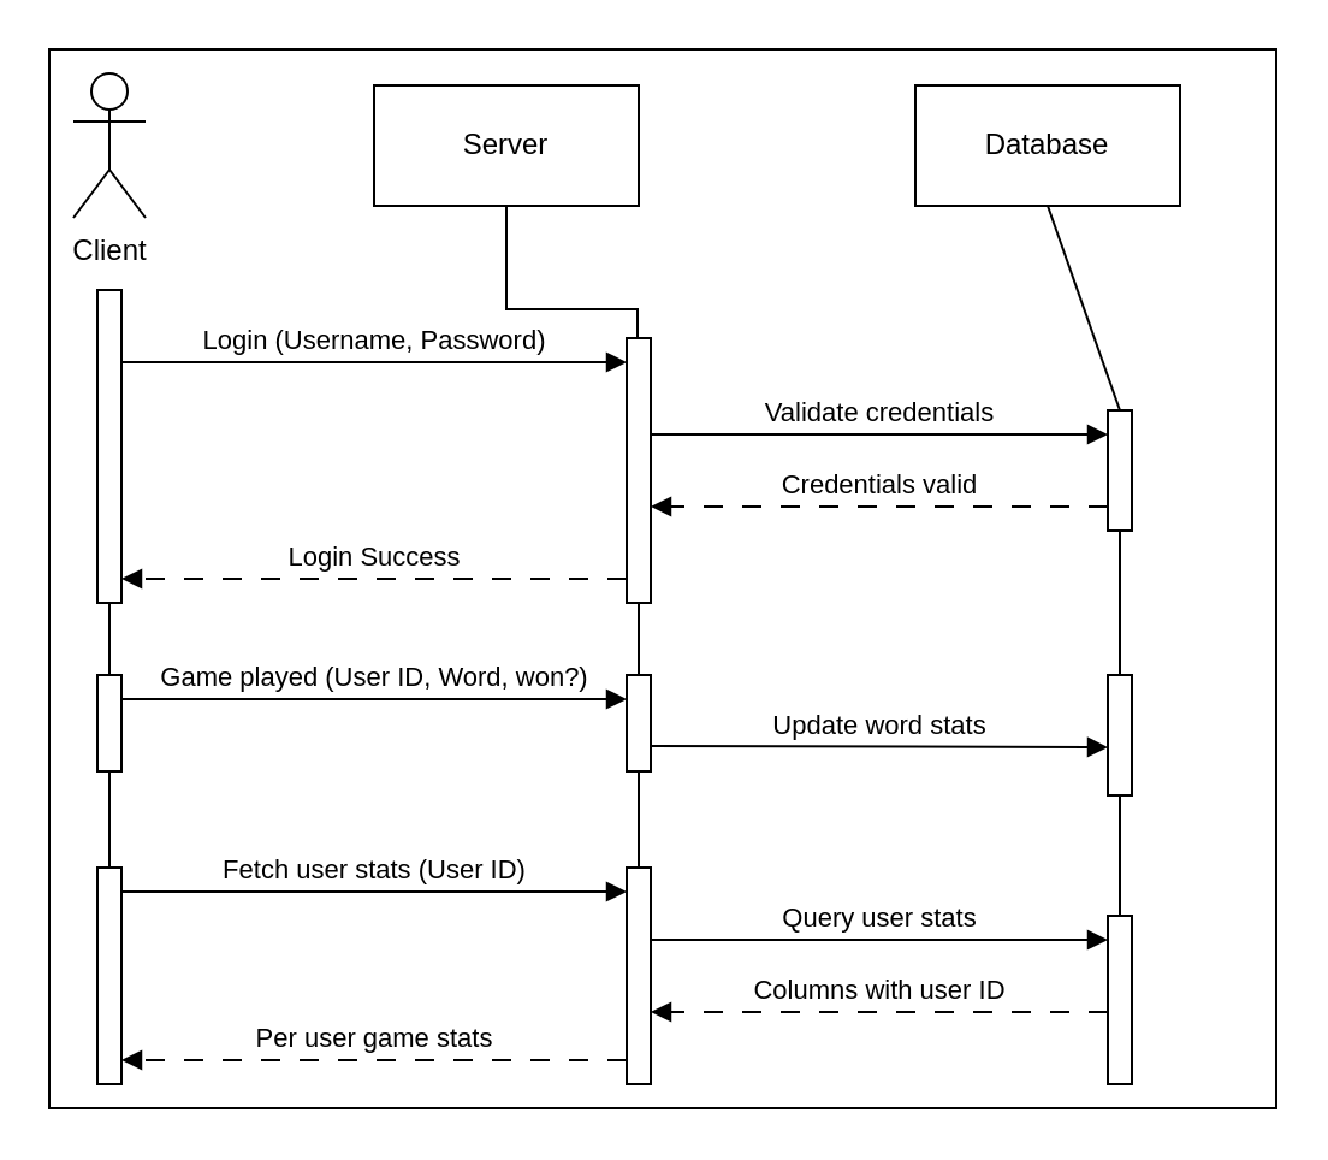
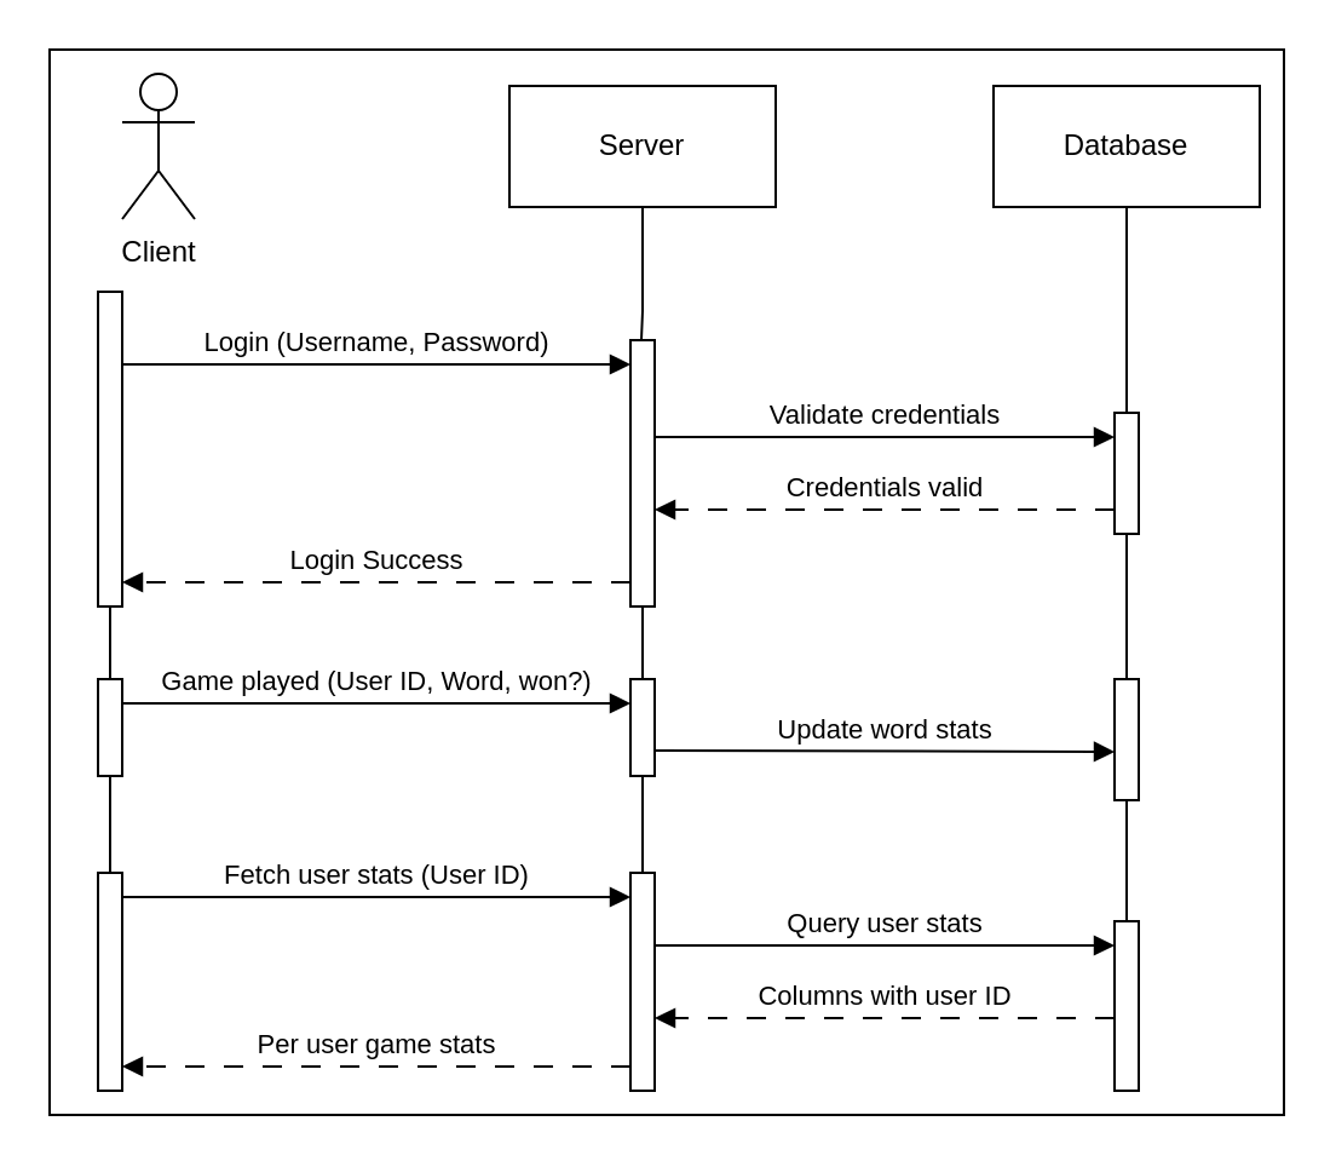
- <mxCell id="4" value="Client" style="shape=umlActor;verticalLabelPosition=bottom;verticalAlign=top;html=1;" vertex="1" parent="1"><mxGeometry x="30" y="30" width="30" height="60" as="geometry" /></mxCell>
+ <mxCell id="4" value="Client" style="shape=umlActor;verticalLabelPosition=bottom;verticalAlign=top;html=1;" vertex="1" parent="1"><mxGeometry x="50" y="30" width="30" height="60" as="geometry" /></mxCell>
- <mxCell id="6" value="Server" style="html=1;whiteSpace=wrap;" vertex="1" parent="1"><mxGeometry x="155" y="35" width="110" height="50" as="geometry" /></mxCell>
+ <mxCell id="6" value="Server" style="html=1;whiteSpace=wrap;" vertex="1" parent="1"><mxGeometry x="210" y="35" width="110" height="50" as="geometry" /></mxCell>
- <mxCell id="7" value="Database" style="html=1;whiteSpace=wrap;" vertex="1" parent="1"><mxGeometry x="380" y="35" width="110" height="50" as="geometry" /></mxCell>
+ <mxCell id="7" value="Database" style="html=1;whiteSpace=wrap;" vertex="1" parent="1"><mxGeometry x="410" y="35" width="110" height="50" as="geometry" /></mxCell>
